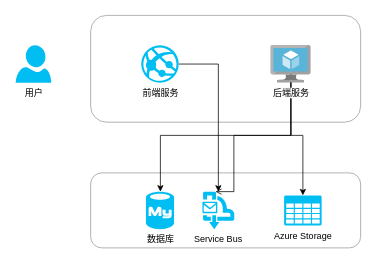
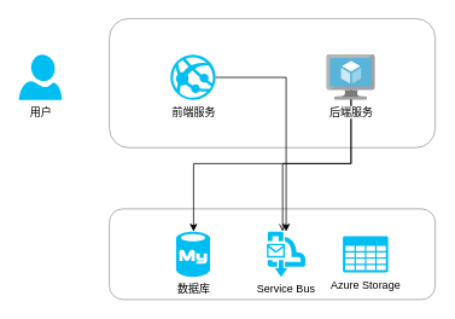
- <mxCell id="11" style="edgeStyle=orthogonalEdgeStyle;rounded=0;orthogonalLoop=1;jettySize=auto;html=1;entryX=0.5;entryY=0;entryDx=0;entryDy=0;entryPerimeter=0;" edge="1" parent="1" source="12" target="13"><mxGeometry relative="1" as="geometry"><Array as="points"><mxPoint x="387" y="180" /><mxPoint x="403" y="180" /></Array></mxGeometry></mxCell>
- <mxCell id="6" value="Service Bus" style="verticalLabelPosition=bottom;html=1;verticalAlign=top;align=center;strokeColor=none;fillColor=#00BEF2;shape=mxgraph.azure.service_bus_queues;pointerEvents=1;" vertex="1" parent="1"><mxGeometry x="269" y="255" width="42.5" height="50" as="geometry" /></mxCell>
+ <mxCell id="6" value="Service Bus" style="verticalLabelPosition=bottom;html=1;verticalAlign=top;align=center;strokeColor=none;fillColor=#00BEF2;shape=mxgraph.azure.service_bus_queues;pointerEvents=1;" vertex="1" parent="1"><mxGeometry x="294" y="255" width="42.5" height="50" as="geometry" /></mxCell>
